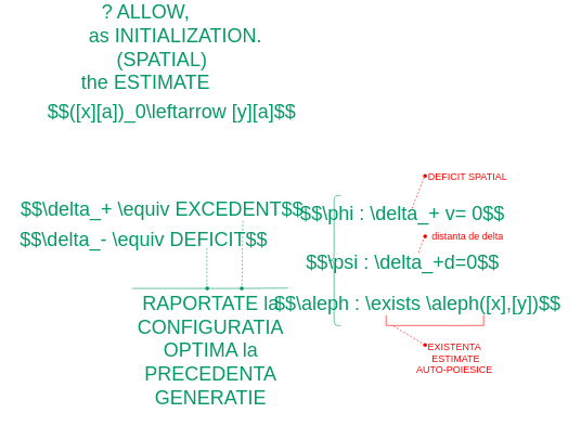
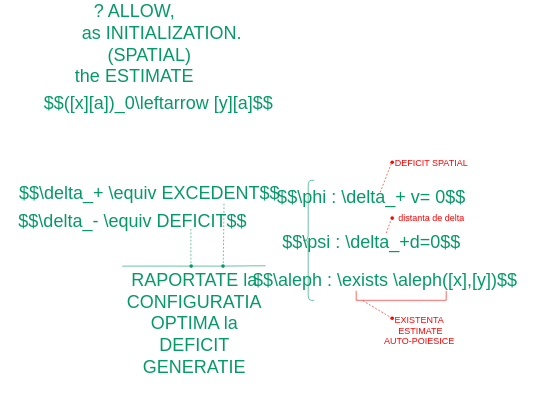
- <mxCell id="6" value="RAPORTATE la&lt;br&gt;CONFIGURATIA&lt;br&gt;OPTIMA la&lt;br&gt;PRECEDENTA&lt;br&gt;GENERATIE" style="text;html=1;align=center;verticalAlign=middle;resizable=0;points=[];autosize=1;strokeColor=none;fillColor=none;fontSize=30;fontColor=#069968;" vertex="1" parent="1"><mxGeometry x="203" y="428" width="240" height="190" as="geometry" /></mxCell>
+ <mxCell id="6" value="RAPORTATE la&lt;br&gt;CONFIGURATIA&lt;br&gt;OPTIMA la&lt;br&gt;DEFICIT&lt;br&gt;GENERATIE" style="text;html=1;align=center;verticalAlign=middle;resizable=0;points=[];autosize=1;strokeColor=none;fillColor=none;fontSize=30;fontColor=#069968;" vertex="1" parent="1"><mxGeometry x="203" y="428" width="240" height="190" as="geometry" /></mxCell>
